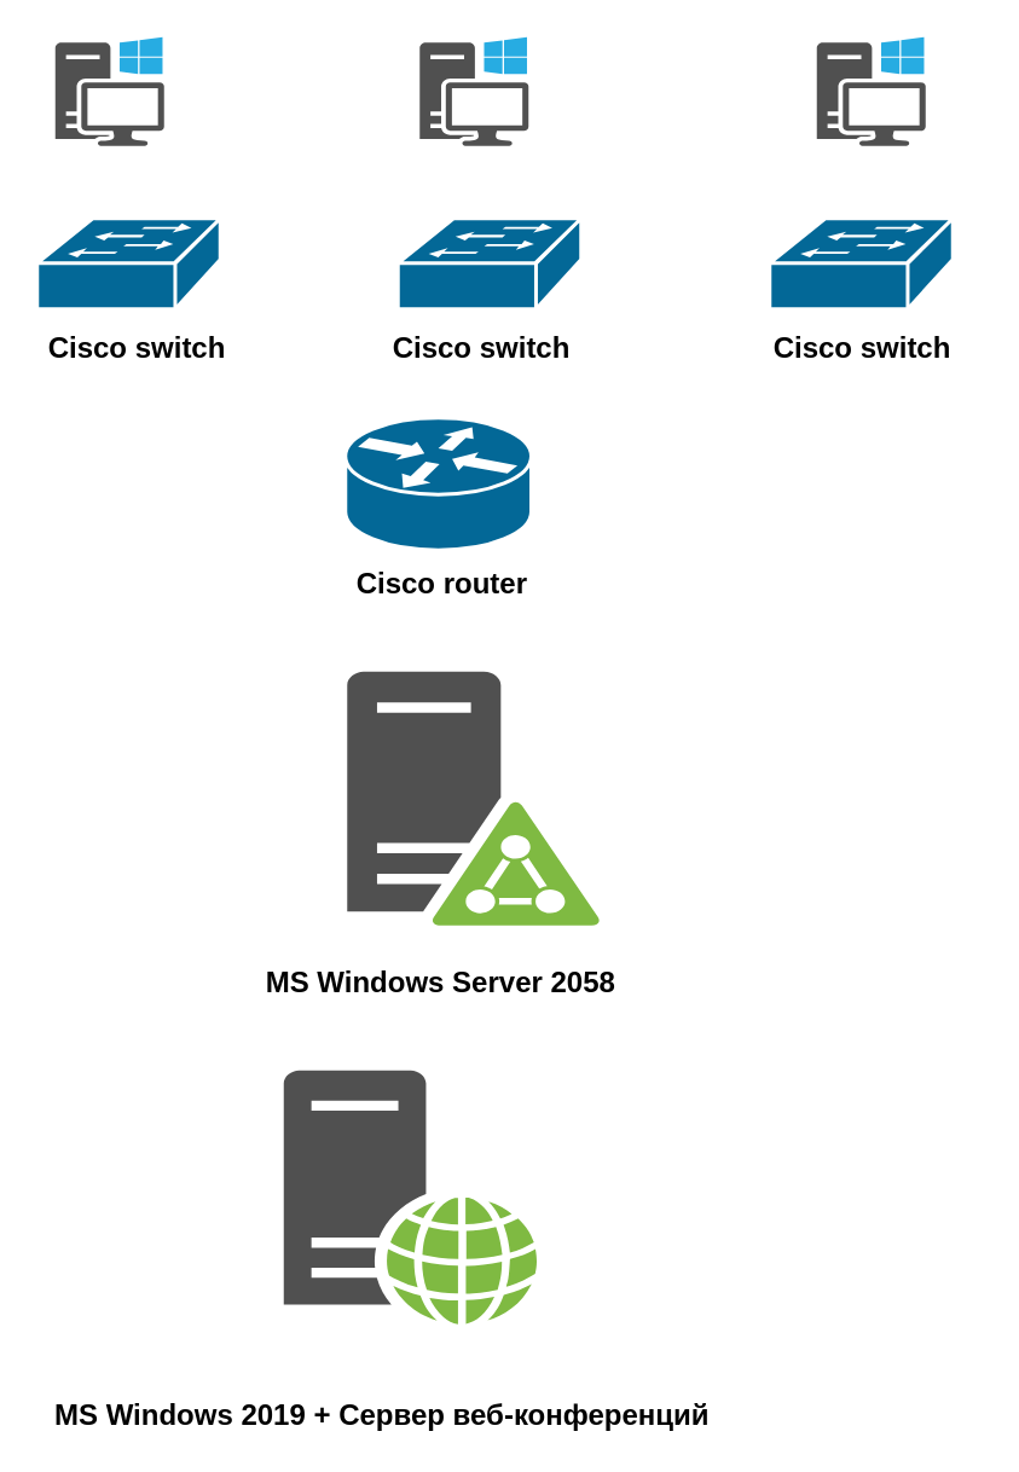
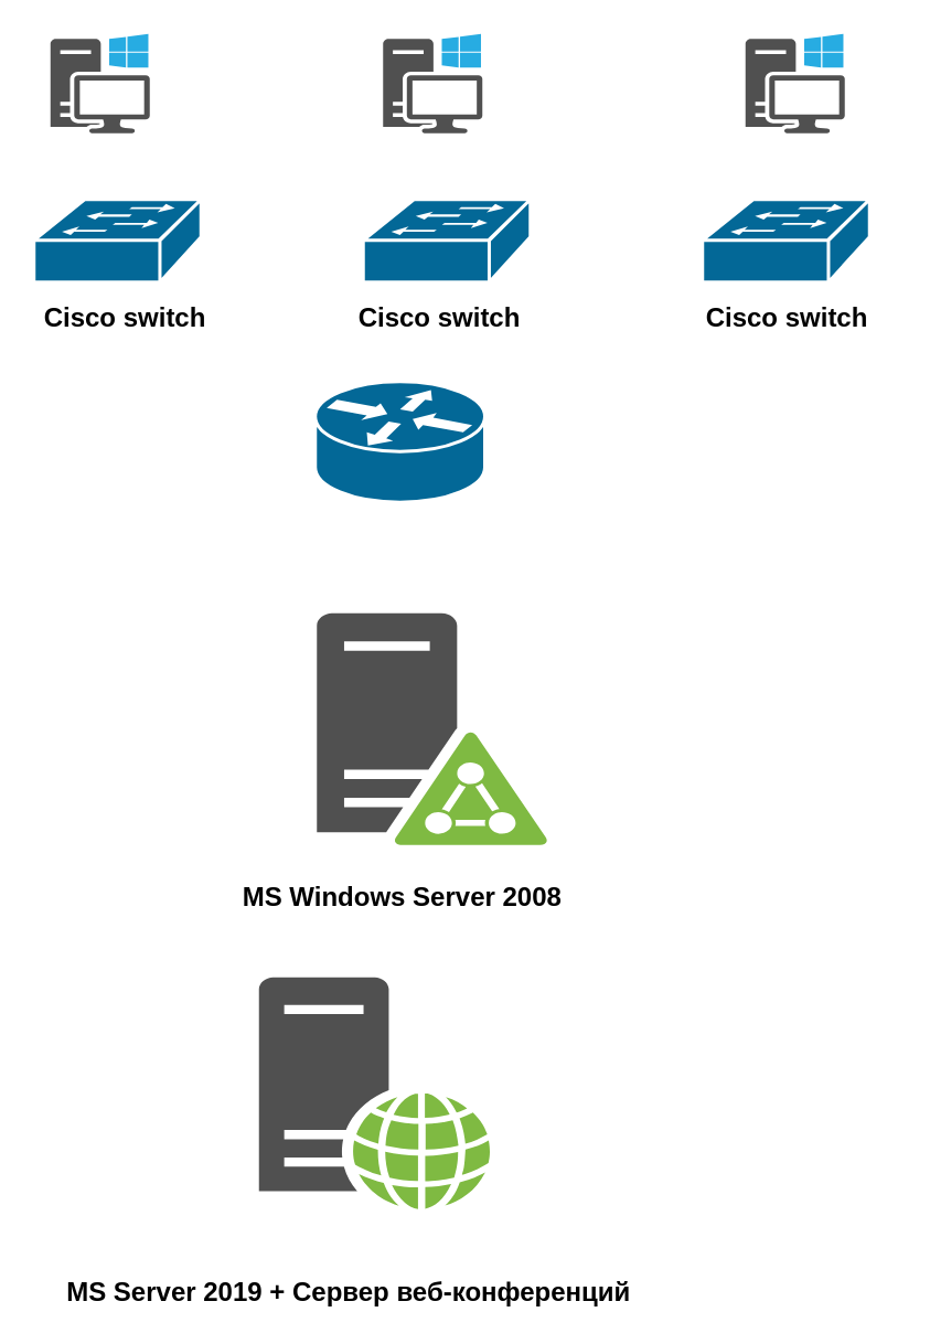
- <mxCell id="9" value="&lt;b&gt;&amp;nbsp;Cisco router&lt;br&gt;&lt;br&gt;&lt;br&gt;&lt;/b&gt;" style="text;html=1;resizable=0;autosize=1;align=left;verticalAlign=middle;points=[];fillColor=none;strokeColor=none;rounded=0;fontSize=16;" vertex="1" parent="1"><mxGeometry x="190" y="310" width="110" height="60" as="geometry" /></mxCell>
- <mxCell id="5" value="&lt;b&gt;&amp;nbsp;MS Windows Server 2058&lt;br&gt;&lt;br&gt;&lt;br&gt;&lt;/b&gt;" style="text;html=1;resizable=0;autosize=1;align=left;verticalAlign=middle;points=[];fillColor=none;strokeColor=none;rounded=0;fontSize=16;" vertex="1" parent="1"><mxGeometry x="140" y="530" width="210" height="60" as="geometry" /></mxCell>
+ <mxCell id="5" value="&lt;b&gt;&amp;nbsp;MS Windows Server 2008&lt;br&gt;&lt;br&gt;&lt;br&gt;&lt;/b&gt;" style="text;html=1;resizable=0;autosize=1;align=left;verticalAlign=middle;points=[];fillColor=none;strokeColor=none;rounded=0;fontSize=16;" vertex="1" parent="1"><mxGeometry x="140" y="530" width="210" height="60" as="geometry" /></mxCell>
- <mxCell id="6" value="&lt;b&gt;MS Windows 2019 + Сервер веб-конференций&lt;/b&gt;" style="text;html=1;resizable=0;autosize=1;align=center;verticalAlign=middle;points=[];fillColor=none;strokeColor=none;rounded=0;fontSize=16;" vertex="1" parent="1"><mxGeometry x="20" y="770" width="380" height="20" as="geometry" /></mxCell>
+ <mxCell id="6" value="&lt;b&gt;MS Server 2019 + Сервер веб-конференций&lt;/b&gt;" style="text;html=1;resizable=0;autosize=1;align=center;verticalAlign=middle;points=[];fillColor=none;strokeColor=none;rounded=0;fontSize=16;" vertex="1" parent="1"><mxGeometry x="20" y="770" width="380" height="20" as="geometry" /></mxCell>
